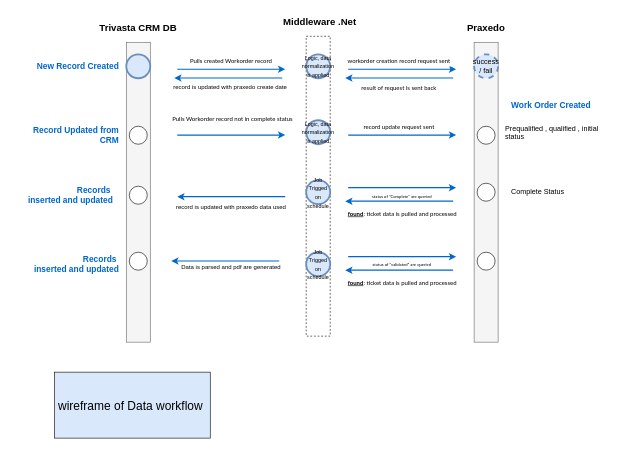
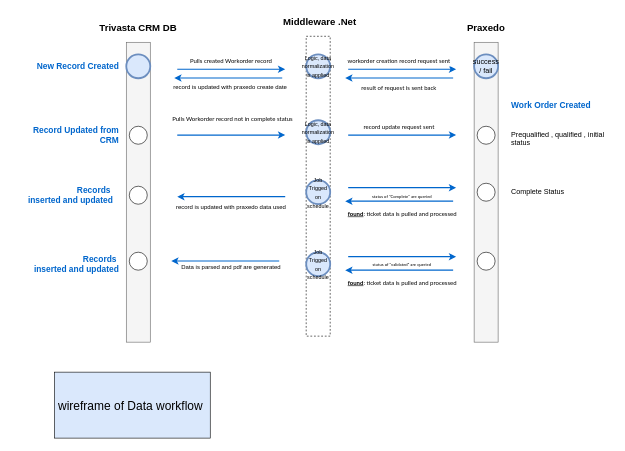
- <mxCell id="9" value="success / fail" style="ellipse;whiteSpace=wrap;html=1;aspect=fixed;fillColor=#dae8fc;strokeColor=#6c8ebf;strokeWidth=3;dashed=1;" parent="1" vertex="1"><mxGeometry x="790" y="90" width="40" height="40" as="geometry" /></mxCell>
+ <mxCell id="9" value="success / fail" style="ellipse;whiteSpace=wrap;html=1;aspect=fixed;fillColor=#dae8fc;strokeColor=#6c8ebf;strokeWidth=3" parent="1" vertex="1"><mxGeometry x="790" y="90" width="40" height="40" as="geometry" /></mxCell>
- <mxCell id="29" value="Prequalified&amp;nbsp;, qualified , initial status&amp;nbsp;" style="text;whiteSpace=wrap;html=1;" vertex="1" parent="1"><mxGeometry x="840" y="200" width="170" height="40" as="geometry" /></mxCell>
+ <mxCell id="29" value="Prequalified&amp;nbsp;, qualified , initial status&amp;nbsp;" style="text;whiteSpace=wrap;html=1;" vertex="1" parent="1"><mxGeometry x="850" y="210" width="170" height="40" as="geometry" /></mxCell>
